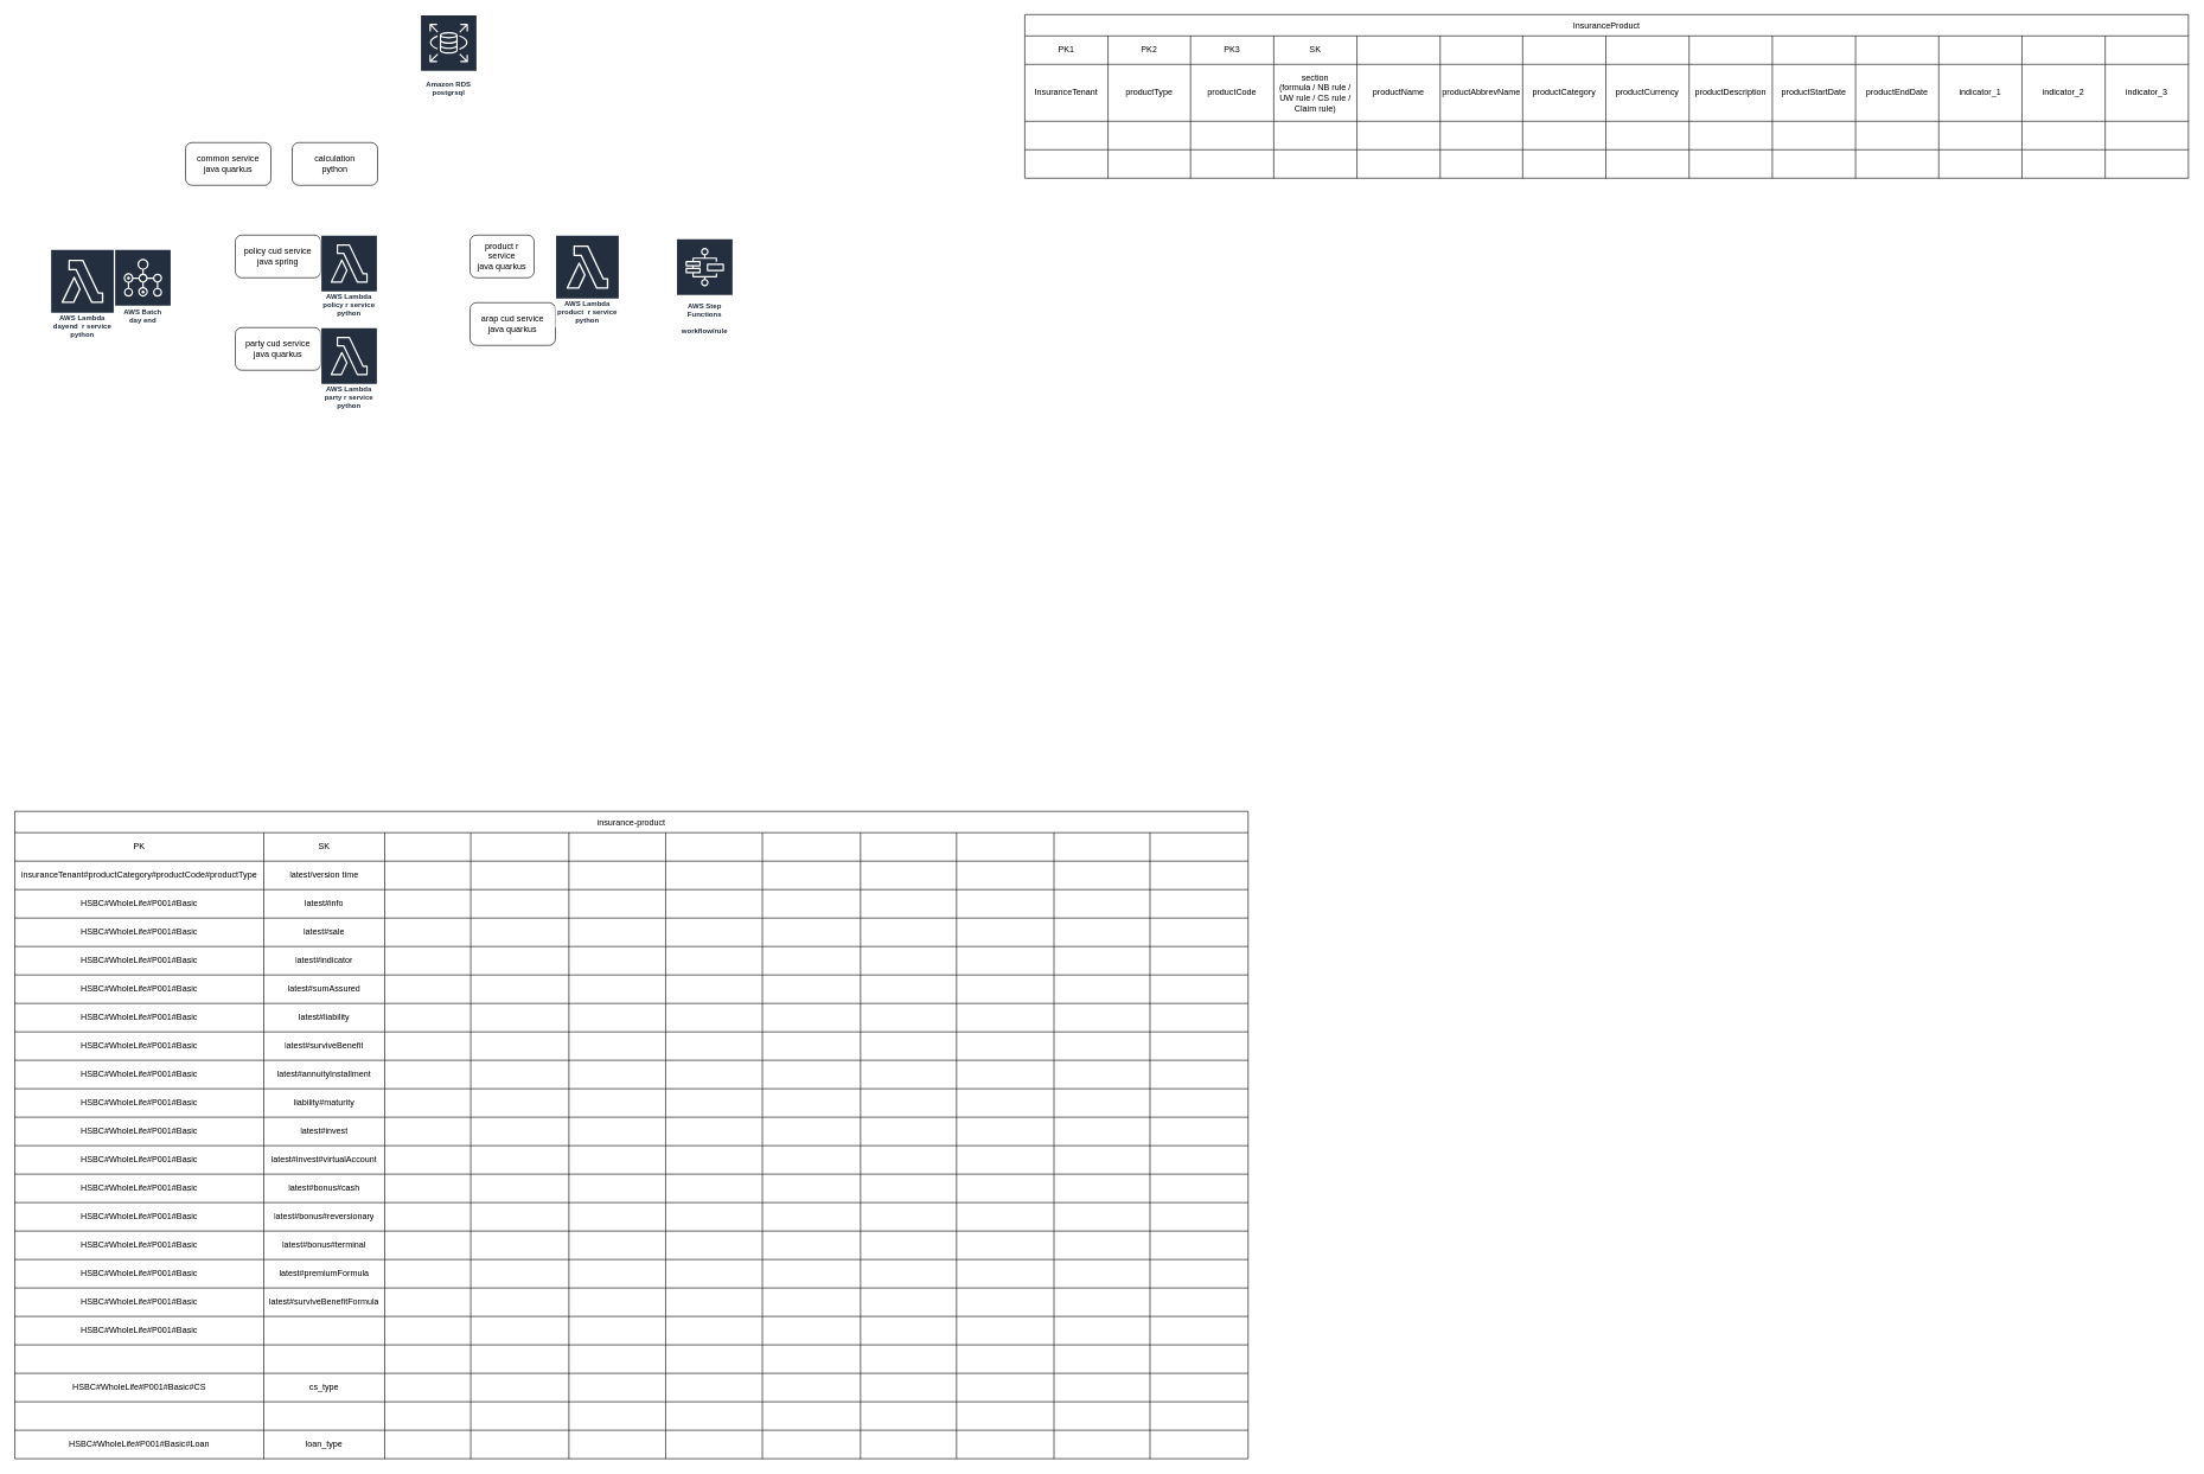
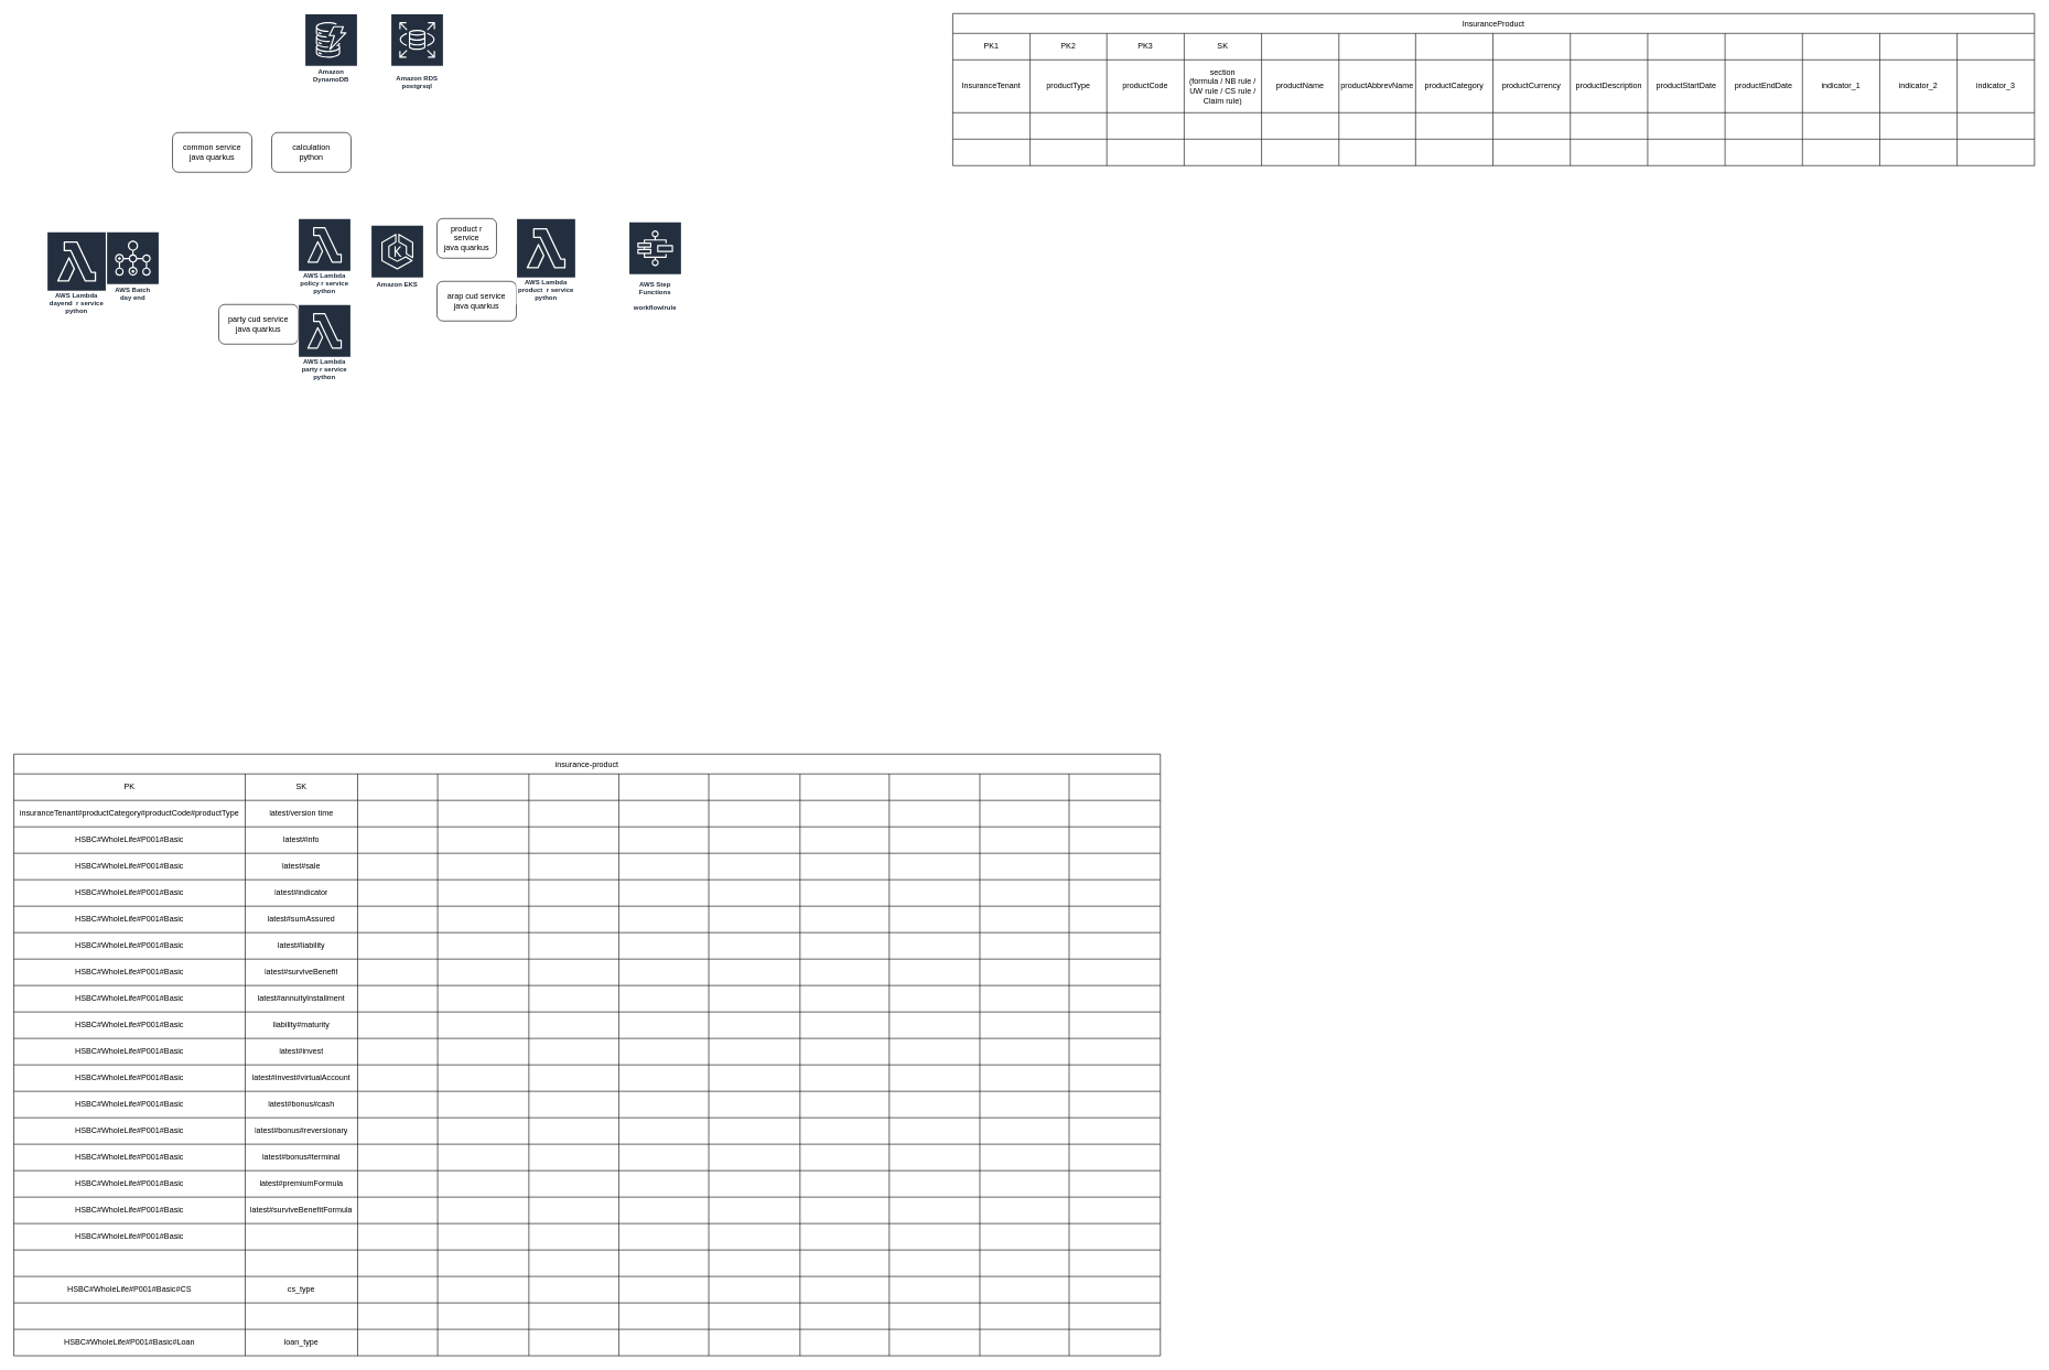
+ <mxCell id="337" value="Amazon DynamoDB" style="sketch=0;outlineConnect=0;fontColor=#232F3E;gradientColor=none;strokeColor=#ffffff;fillColor=#232F3E;dashed=0;verticalLabelPosition=middle;verticalAlign=bottom;align=center;html=1;whiteSpace=wrap;fontSize=10;fontStyle=1;spacing=3;shape=mxgraph.aws4.productIcon;prIcon=mxgraph.aws4.dynamodb;" vertex="1" parent="1"><mxGeometry x="460" y="20" width="80" height="110" as="geometry" /></mxCell>
- <mxCell id="331" value="policy cud service&lt;div&gt;java spring&lt;/div&gt;" style="rounded=1;whiteSpace=wrap;html=1;" vertex="1" parent="1"><mxGeometry x="330" y="330" width="120" height="60" as="geometry" /></mxCell>
+ <mxCell id="336" value="Amazon EKS" style="sketch=0;outlineConnect=0;fontColor=#232F3E;gradientColor=none;strokeColor=#ffffff;fillColor=#232F3E;dashed=0;verticalLabelPosition=middle;verticalAlign=bottom;align=center;html=1;whiteSpace=wrap;fontSize=10;fontStyle=1;spacing=3;shape=mxgraph.aws4.productIcon;prIcon=mxgraph.aws4.eks;" vertex="1" parent="1"><mxGeometry x="560" y="340" width="80" height="100" as="geometry" /></mxCell>
